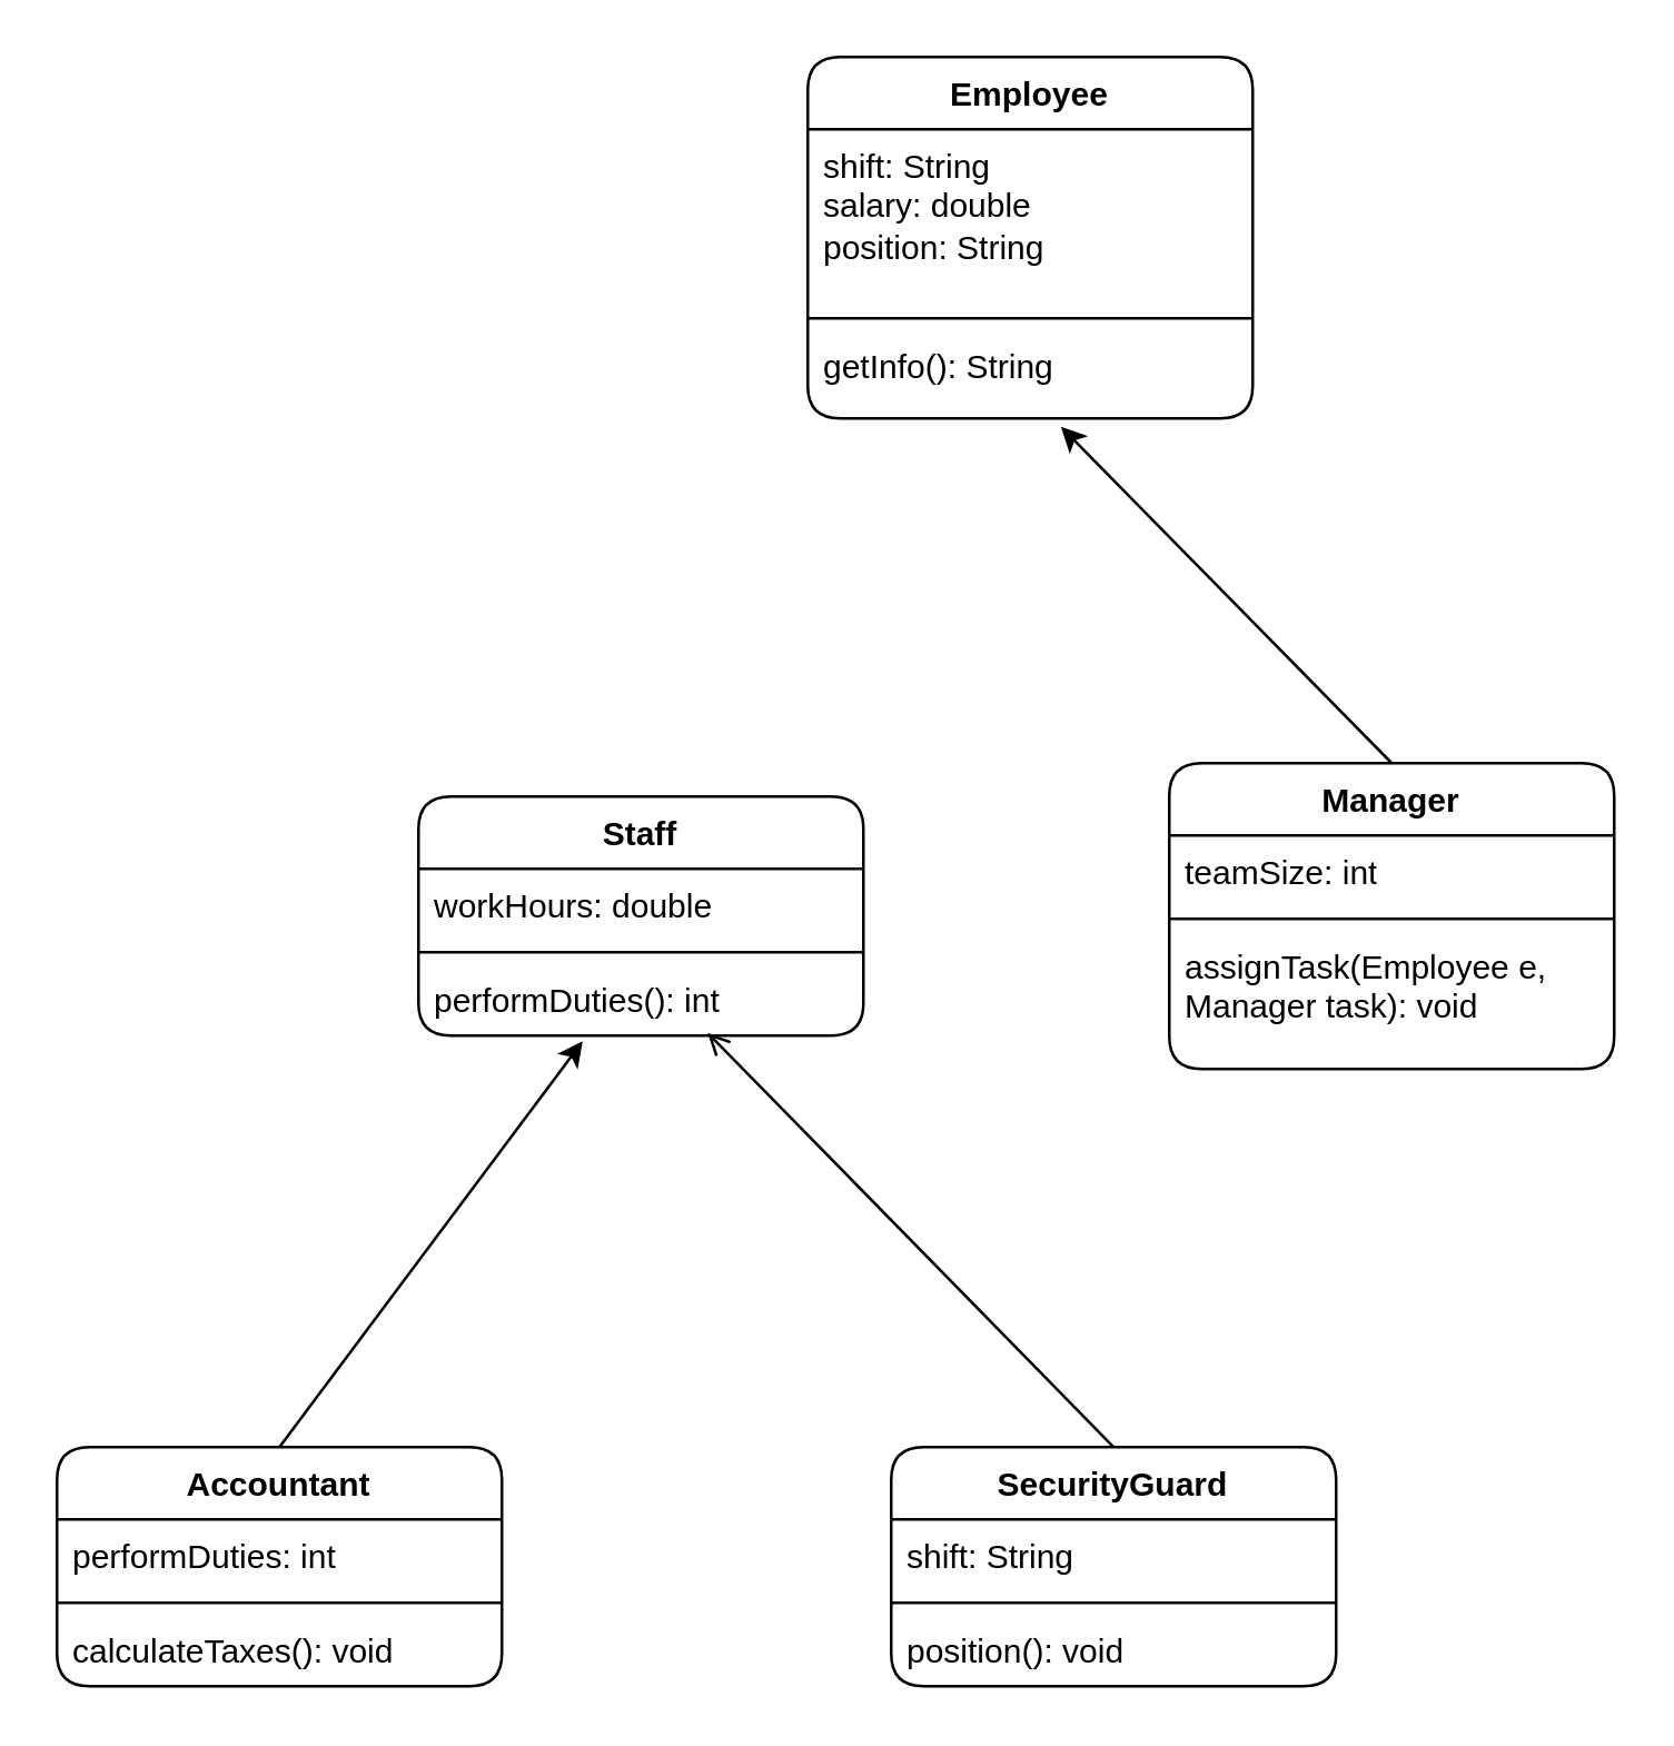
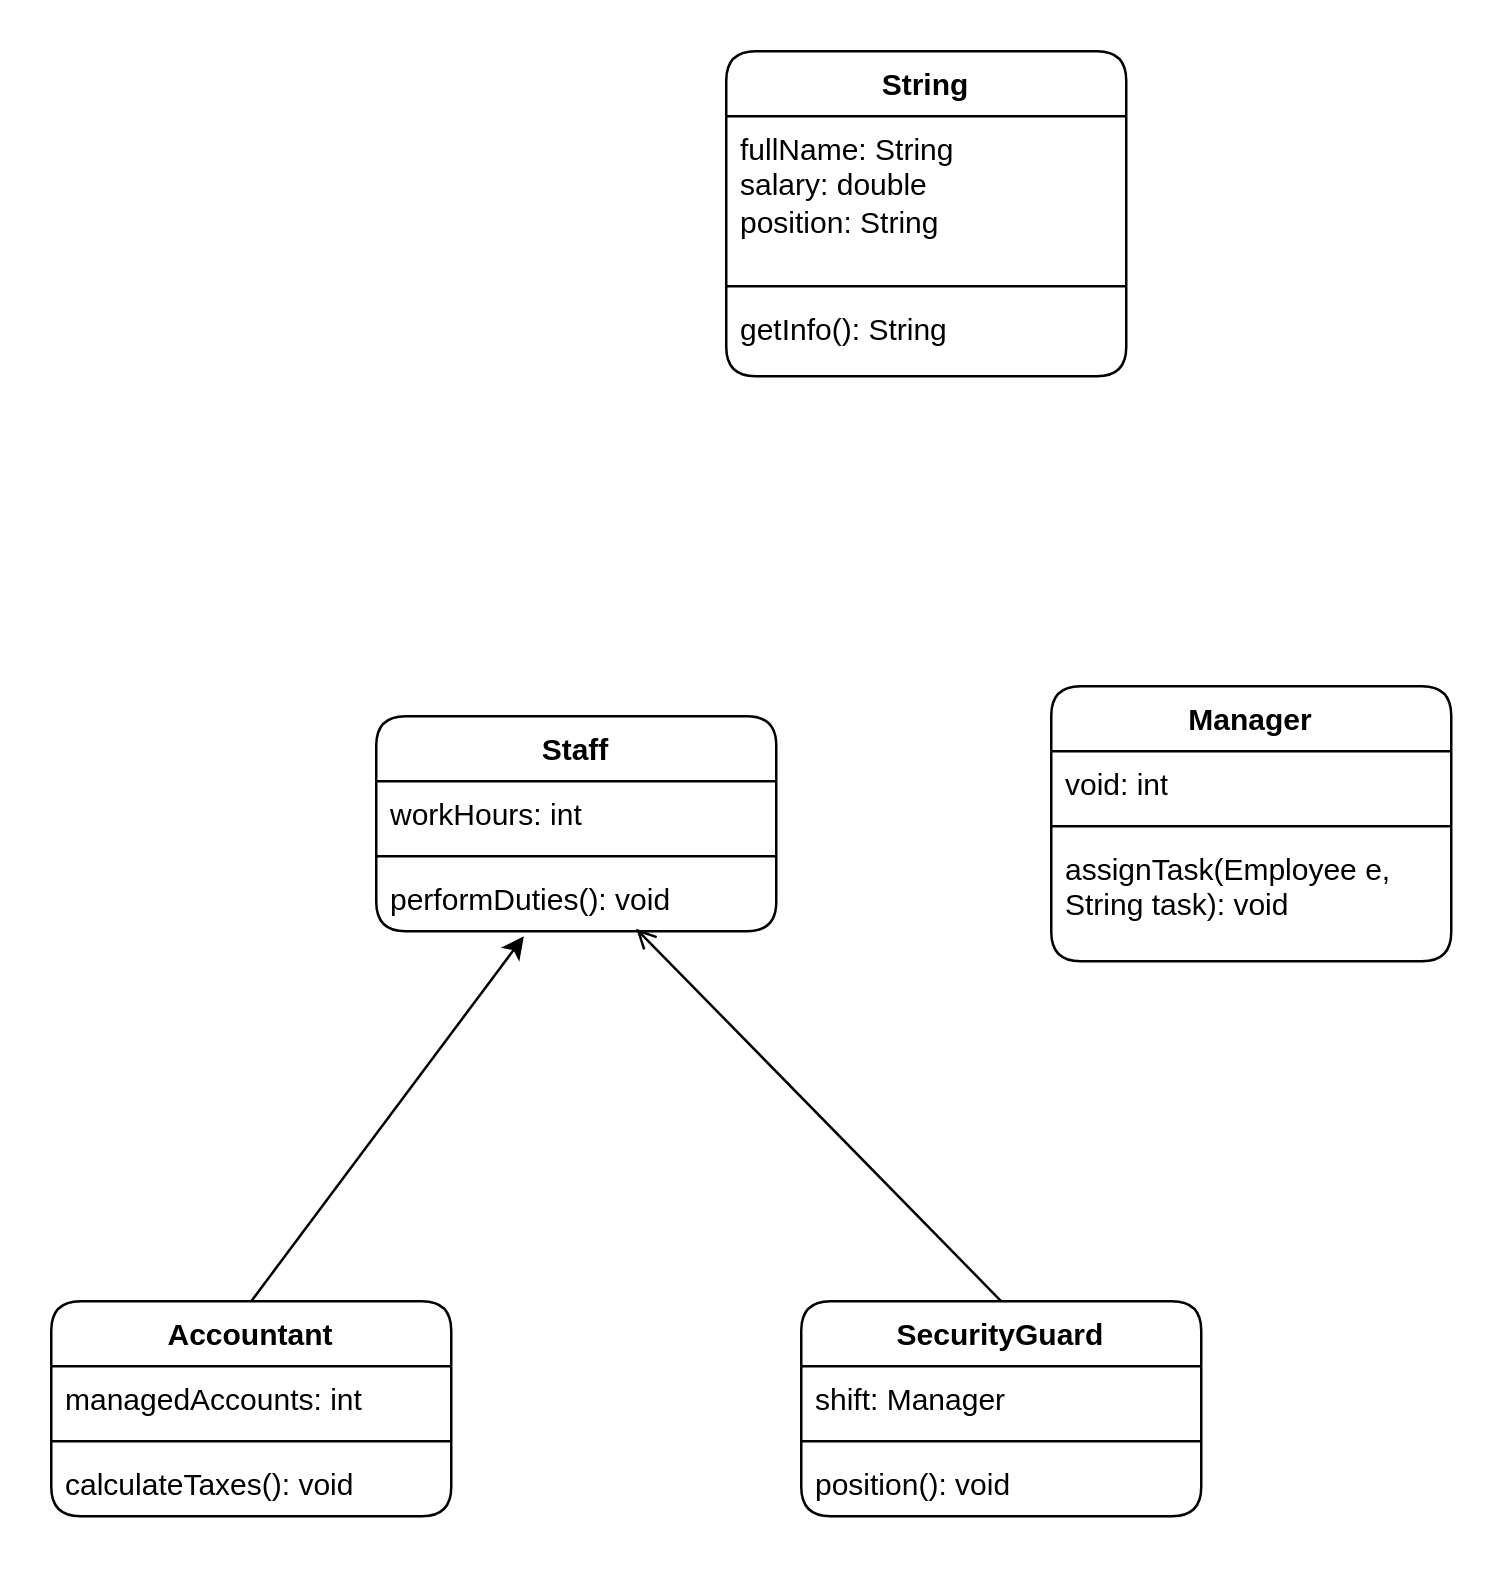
- <mxCell id="2" value="Employee" style="swimlane;fontStyle=1;align=center;verticalAlign=top;childLayout=stackLayout;horizontal=1;startSize=26;horizontalStack=0;resizeParent=1;resizeParentMax=0;resizeLast=0;collapsible=1;marginBottom=0;whiteSpace=wrap;html=1;rounded=1;labelBackgroundColor=none;" vertex="1" parent="1"><mxGeometry x="290" y="20" width="160" height="130" as="geometry" /></mxCell>
+ <mxCell id="2" value="String" style="swimlane;fontStyle=1;align=center;verticalAlign=top;childLayout=stackLayout;horizontal=1;startSize=26;horizontalStack=0;resizeParent=1;resizeParentMax=0;resizeLast=0;collapsible=1;marginBottom=0;whiteSpace=wrap;html=1;rounded=1;labelBackgroundColor=none;" vertex="1" parent="1"><mxGeometry x="290" y="20" width="160" height="130" as="geometry" /></mxCell>
- <mxCell id="3" value="&lt;div&gt;shift: String&lt;/div&gt;&lt;div&gt;salary: double&lt;/div&gt;&lt;div&gt;position: String&lt;/div&gt;" style="text;strokeColor=none;fillColor=none;align=left;verticalAlign=top;spacingLeft=4;spacingRight=4;overflow=hidden;rotatable=0;points=[[0,0.5],[1,0.5]];portConstraint=eastwest;whiteSpace=wrap;html=1;rounded=1;labelBackgroundColor=none;" vertex="1" parent="2"><mxGeometry y="26" width="160" height="64" as="geometry" /></mxCell>
+ <mxCell id="3" value="&lt;div&gt;fullName: String&lt;/div&gt;&lt;div&gt;salary: double&lt;/div&gt;&lt;div&gt;position: String&lt;/div&gt;" style="text;strokeColor=none;fillColor=none;align=left;verticalAlign=top;spacingLeft=4;spacingRight=4;overflow=hidden;rotatable=0;points=[[0,0.5],[1,0.5]];portConstraint=eastwest;whiteSpace=wrap;html=1;rounded=1;labelBackgroundColor=none;" vertex="1" parent="2"><mxGeometry y="26" width="160" height="64" as="geometry" /></mxCell>
- <mxCell id="23" value="" style="endArrow=classic;html=1;rounded=1;exitX=0.5;exitY=0;exitDx=0;exitDy=0;entryX=0.569;entryY=1.094;entryDx=0;entryDy=0;entryPerimeter=0;labelBackgroundColor=none;fontColor=default;" edge="1" parent="1" source="10" target="5"><mxGeometry width="50" height="50" relative="1" as="geometry"><mxPoint x="450" y="240" as="sourcePoint" /><mxPoint x="500" y="190" as="targetPoint" /></mxGeometry></mxCell>
- <mxCell id="11" value="teamSize: int" style="text;strokeColor=none;fillColor=none;align=left;verticalAlign=top;spacingLeft=4;spacingRight=4;overflow=hidden;rotatable=0;points=[[0,0.5],[1,0.5]];portConstraint=eastwest;whiteSpace=wrap;html=1;rounded=1;labelBackgroundColor=none;labelBorderColor=none;textShadow=0;" vertex="1" parent="10"><mxGeometry y="26" width="160" height="26" as="geometry" /></mxCell>
+ <mxCell id="11" value="void: int" style="text;strokeColor=none;fillColor=none;align=left;verticalAlign=top;spacingLeft=4;spacingRight=4;overflow=hidden;rotatable=0;points=[[0,0.5],[1,0.5]];portConstraint=eastwest;whiteSpace=wrap;html=1;rounded=1;labelBackgroundColor=none;labelBorderColor=none;textShadow=0;" vertex="1" parent="10"><mxGeometry y="26" width="160" height="26" as="geometry" /></mxCell>
- <mxCell id="7" value="workHours: double" style="text;strokeColor=none;fillColor=none;align=left;verticalAlign=top;spacingLeft=4;spacingRight=4;overflow=hidden;rotatable=0;points=[[0,0.5],[1,0.5]];portConstraint=eastwest;whiteSpace=wrap;html=1;rounded=1;labelBackgroundColor=none;labelBorderColor=none;" vertex="1" parent="6"><mxGeometry y="26" width="160" height="26" as="geometry" /></mxCell>
+ <mxCell id="7" value="workHours: int" style="text;strokeColor=none;fillColor=none;align=left;verticalAlign=top;spacingLeft=4;spacingRight=4;overflow=hidden;rotatable=0;points=[[0,0.5],[1,0.5]];portConstraint=eastwest;whiteSpace=wrap;html=1;rounded=1;labelBackgroundColor=none;labelBorderColor=none;" vertex="1" parent="6"><mxGeometry y="26" width="160" height="26" as="geometry" /></mxCell>
- <mxCell id="13" value="assignTask(Employee e, Manager task): void" style="text;strokeColor=none;fillColor=none;align=left;verticalAlign=top;spacingLeft=4;spacingRight=4;overflow=hidden;rotatable=0;points=[[0,0.5],[1,0.5]];portConstraint=eastwest;whiteSpace=wrap;html=1;rounded=1;labelBackgroundColor=none;" vertex="1" parent="10"><mxGeometry y="60" width="160" height="50" as="geometry" /></mxCell>
+ <mxCell id="13" value="assignTask(Employee e, String task): void" style="text;strokeColor=none;fillColor=none;align=left;verticalAlign=top;spacingLeft=4;spacingRight=4;overflow=hidden;rotatable=0;points=[[0,0.5],[1,0.5]];portConstraint=eastwest;whiteSpace=wrap;html=1;rounded=1;labelBackgroundColor=none;" vertex="1" parent="10"><mxGeometry y="60" width="160" height="50" as="geometry" /></mxCell>
- <mxCell id="9" value="performDuties(): int" style="text;align=left;verticalAlign=top;spacingLeft=4;spacingRight=4;overflow=hidden;rotatable=0;points=[[0,0.5],[1,0.5]];portConstraint=eastwest;whiteSpace=wrap;html=1;rounded=1;labelBackgroundColor=none;fillColor=none;" vertex="1" parent="6"><mxGeometry y="60" width="160" height="26" as="geometry" /></mxCell>
+ <mxCell id="9" value="performDuties(): void" style="text;align=left;verticalAlign=top;spacingLeft=4;spacingRight=4;overflow=hidden;rotatable=0;points=[[0,0.5],[1,0.5]];portConstraint=eastwest;whiteSpace=wrap;html=1;rounded=1;labelBackgroundColor=none;fillColor=none;" vertex="1" parent="6"><mxGeometry y="60" width="160" height="26" as="geometry" /></mxCell>
- <mxCell id="15" value="performDuties: int" style="text;strokeColor=none;fillColor=none;align=left;verticalAlign=top;spacingLeft=4;spacingRight=4;overflow=hidden;rotatable=0;points=[[0,0.5],[1,0.5]];portConstraint=eastwest;whiteSpace=wrap;html=1;rounded=1;labelBackgroundColor=none;" vertex="1" parent="14"><mxGeometry y="26" width="160" height="26" as="geometry" /></mxCell>
+ <mxCell id="15" value="managedAccounts: int" style="text;strokeColor=none;fillColor=none;align=left;verticalAlign=top;spacingLeft=4;spacingRight=4;overflow=hidden;rotatable=0;points=[[0,0.5],[1,0.5]];portConstraint=eastwest;whiteSpace=wrap;html=1;rounded=1;labelBackgroundColor=none;" vertex="1" parent="14"><mxGeometry y="26" width="160" height="26" as="geometry" /></mxCell>
- <mxCell id="19" value="shift: String" style="text;strokeColor=none;fillColor=none;align=left;verticalAlign=top;spacingLeft=4;spacingRight=4;overflow=hidden;rotatable=0;points=[[0,0.5],[1,0.5]];portConstraint=eastwest;whiteSpace=wrap;html=1;rounded=1;labelBackgroundColor=none;" vertex="1" parent="18"><mxGeometry y="26" width="160" height="26" as="geometry" /></mxCell>
+ <mxCell id="19" value="shift: Manager" style="text;strokeColor=none;fillColor=none;align=left;verticalAlign=top;spacingLeft=4;spacingRight=4;overflow=hidden;rotatable=0;points=[[0,0.5],[1,0.5]];portConstraint=eastwest;whiteSpace=wrap;html=1;rounded=1;labelBackgroundColor=none;" vertex="1" parent="18"><mxGeometry y="26" width="160" height="26" as="geometry" /></mxCell>
